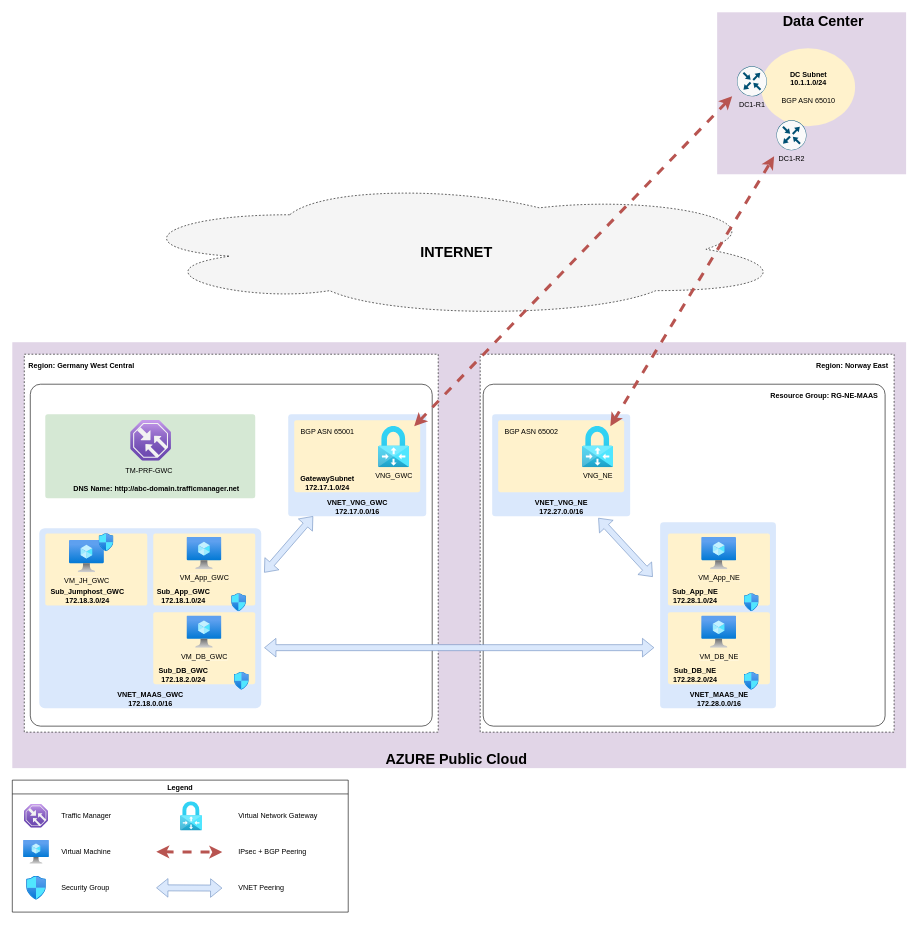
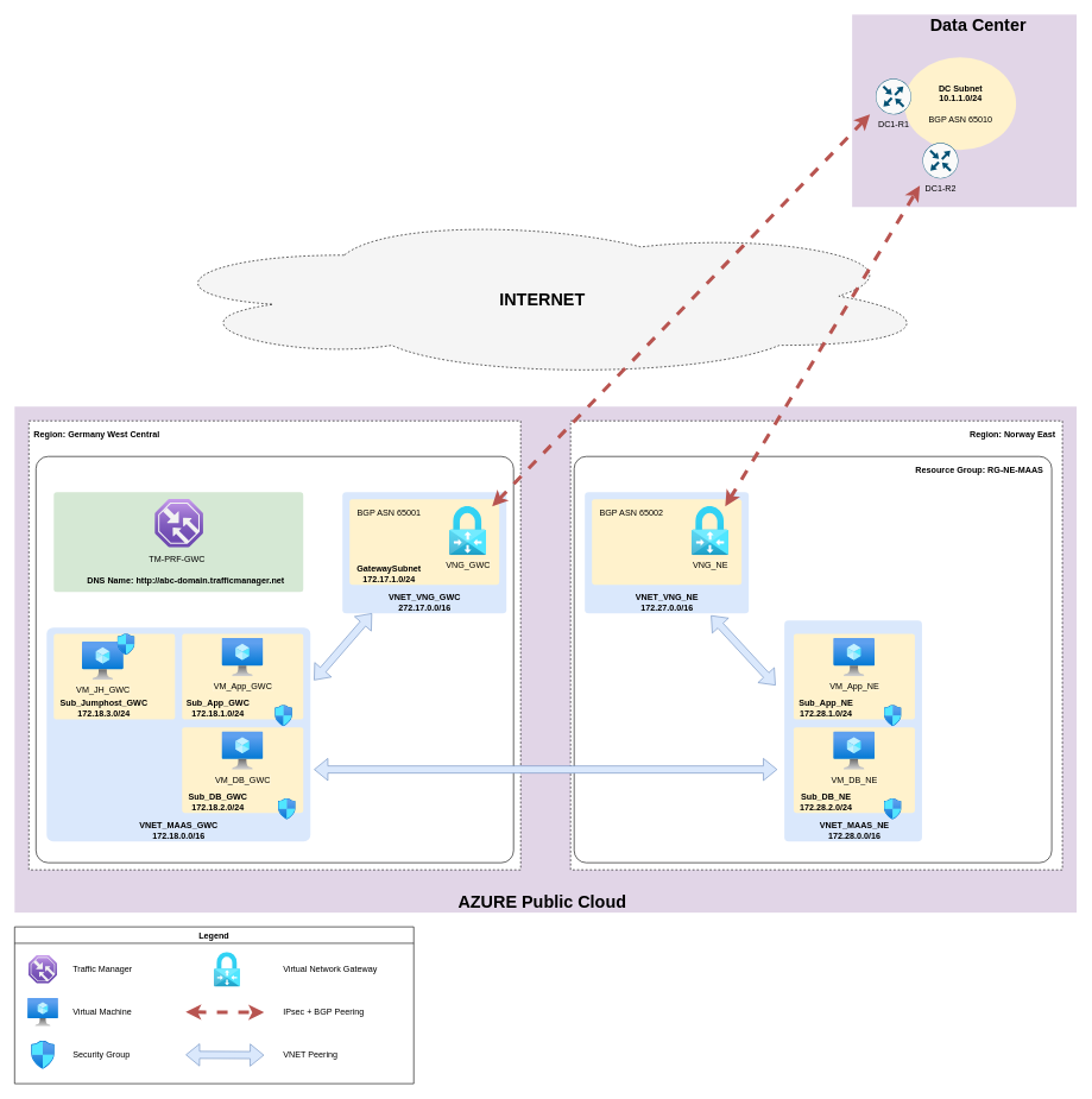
- <mxCell id="8" value="&lt;b&gt;VNET_VNG_GWC&lt;br&gt;172.17.0.0/16&lt;/b&gt;" style="text;html=1;align=center;verticalAlign=middle;resizable=0;points=[];autosize=1;strokeColor=none;" parent="1" vertex="1"><mxGeometry x="535" y="830" width="120" height="30" as="geometry" /></mxCell>
+ <mxCell id="8" value="&lt;b&gt;VNET_VNG_GWC&lt;br&gt;272.17.0.0/16&lt;/b&gt;" style="text;html=1;align=center;verticalAlign=middle;resizable=0;points=[];autosize=1;strokeColor=none;" parent="1" vertex="1"><mxGeometry x="535" y="830" width="120" height="30" as="geometry" /></mxCell>
